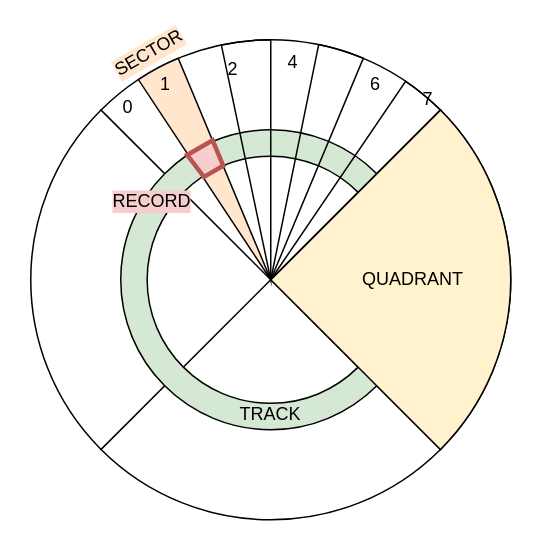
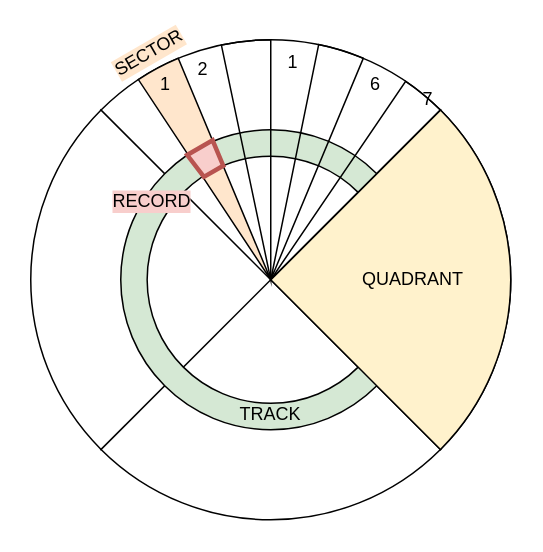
- <mxCell id="12" value="4" style="text;html=1;strokeColor=none;fillColor=none;align=center;verticalAlign=middle;whiteSpace=wrap;rounded=0;" vertex="1" parent="1"><mxGeometry x="180" y="26" width="30" height="30" as="geometry" /></mxCell>
+ <mxCell id="12" value="1" style="text;html=1;strokeColor=none;fillColor=none;align=center;verticalAlign=middle;whiteSpace=wrap;rounded=0;" vertex="1" parent="1"><mxGeometry x="180" y="26" width="30" height="30" as="geometry" /></mxCell>
- <mxCell id="11" value="2" style="text;html=1;strokeColor=none;fillColor=none;align=center;verticalAlign=middle;whiteSpace=wrap;rounded=0;" vertex="1" parent="1"><mxGeometry x="140" y="36" width="30" height="20" as="geometry" /></mxCell>
+ <mxCell id="11" value="2" style="text;html=1;strokeColor=none;fillColor=none;align=center;verticalAlign=middle;whiteSpace=wrap;rounded=0;" vertex="1" parent="1"><mxGeometry x="120" y="36" width="30" height="20" as="geometry" /></mxCell>
- <mxCell id="9" value="0" style="text;html=1;strokeColor=none;fillColor=none;align=center;verticalAlign=middle;whiteSpace=wrap;rounded=0;" vertex="1" parent="1"><mxGeometry x="70" y="56" width="30" height="30" as="geometry" /></mxCell>
